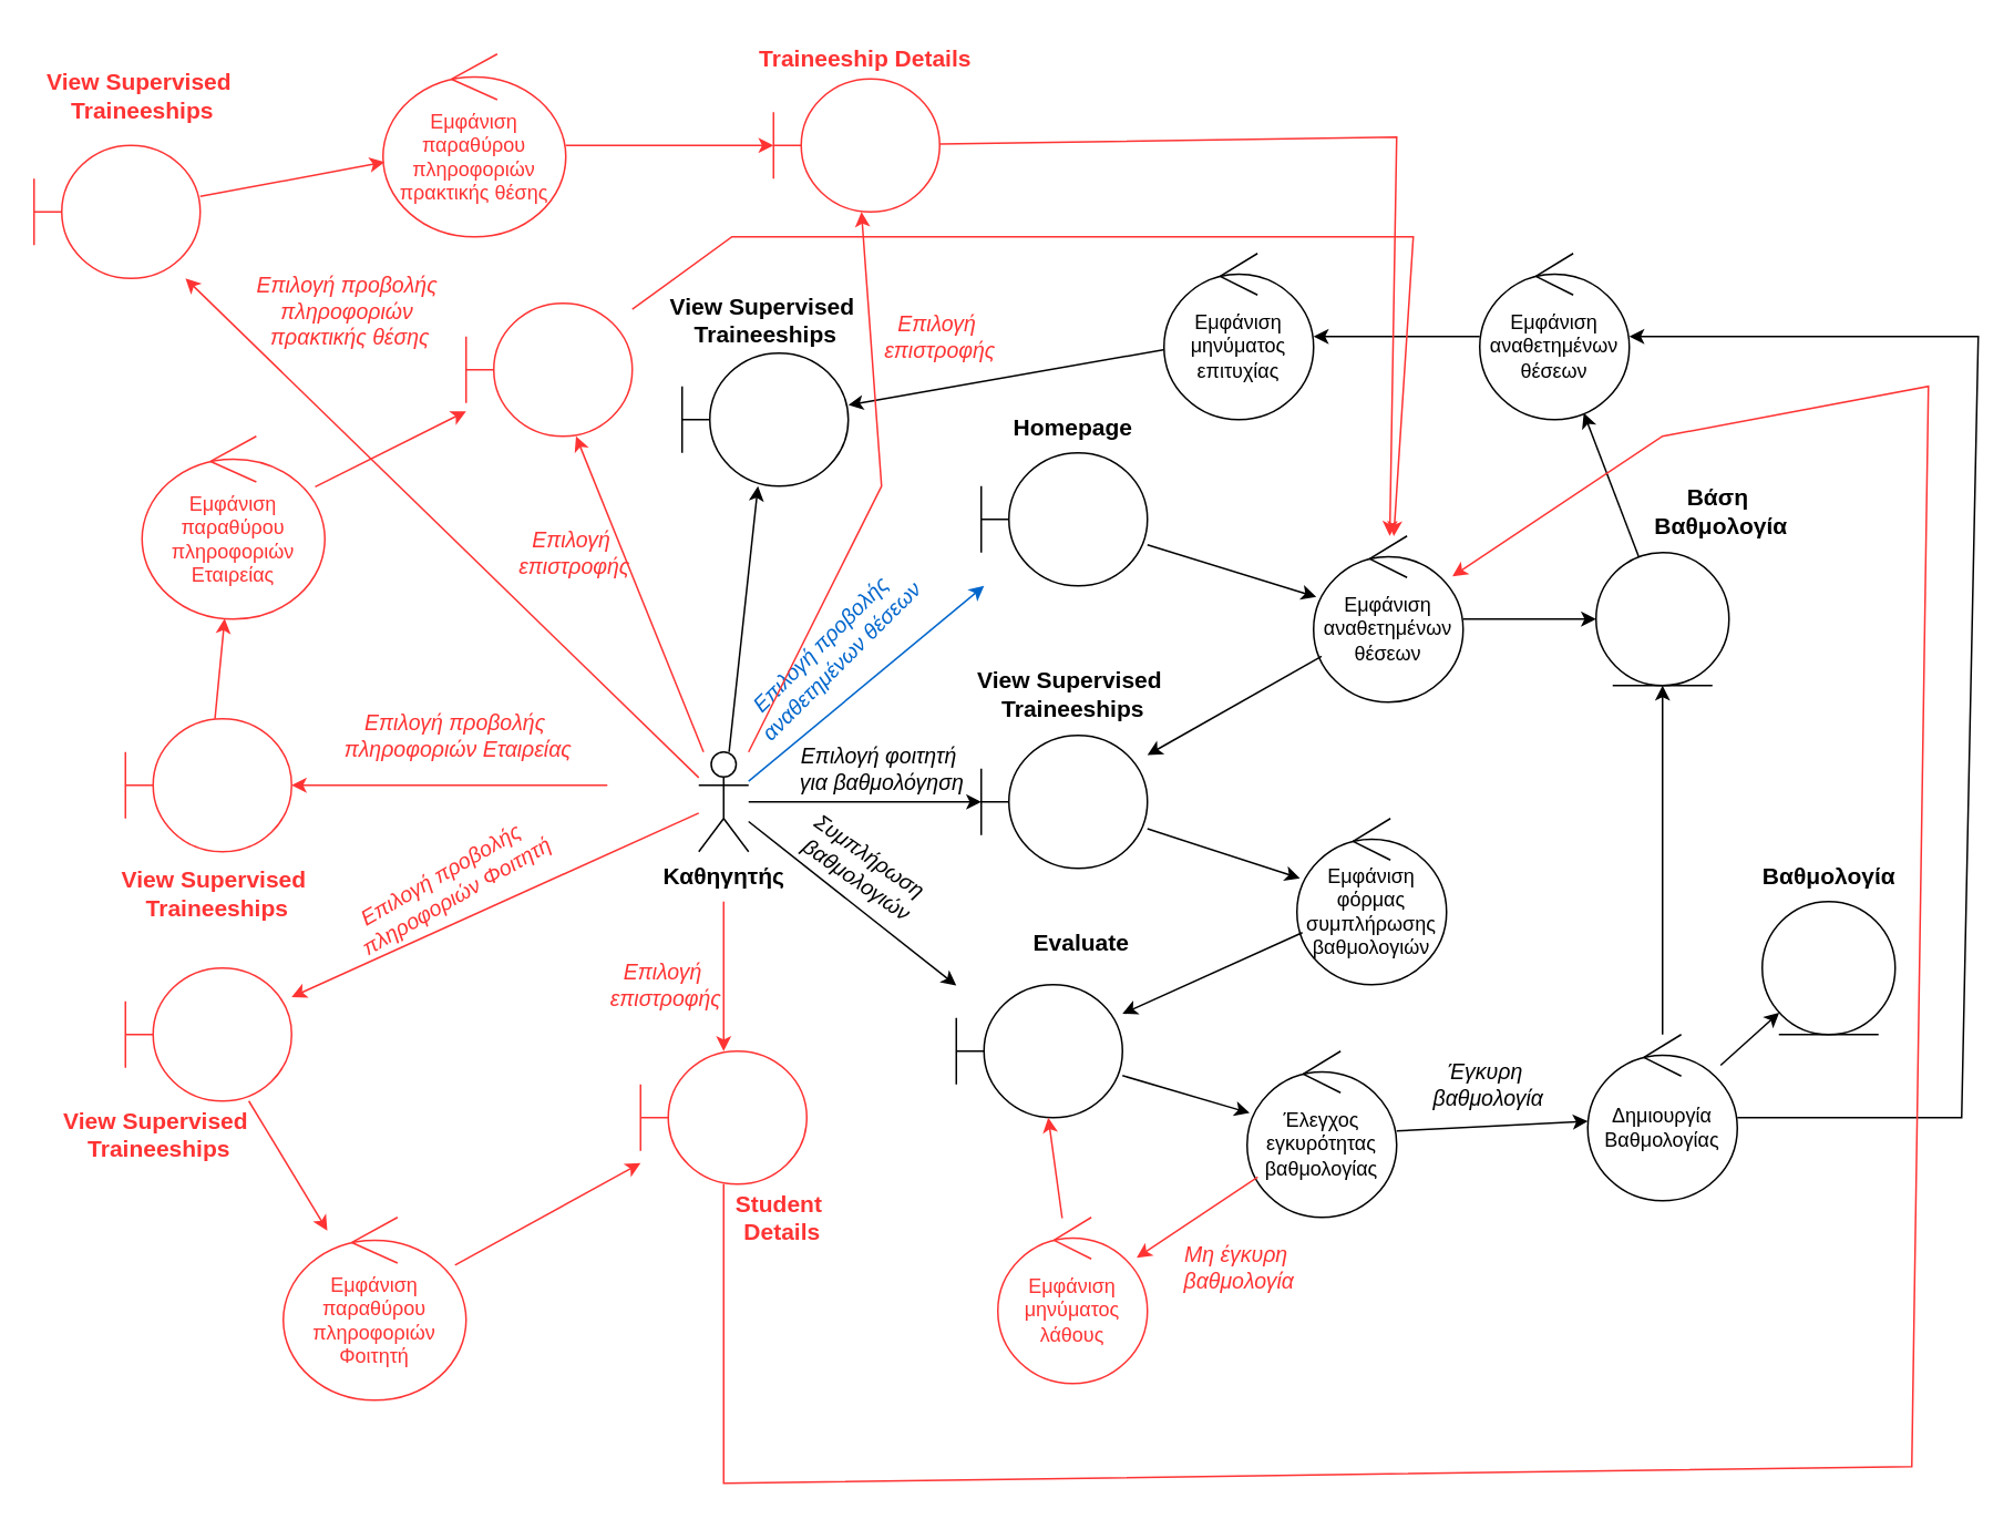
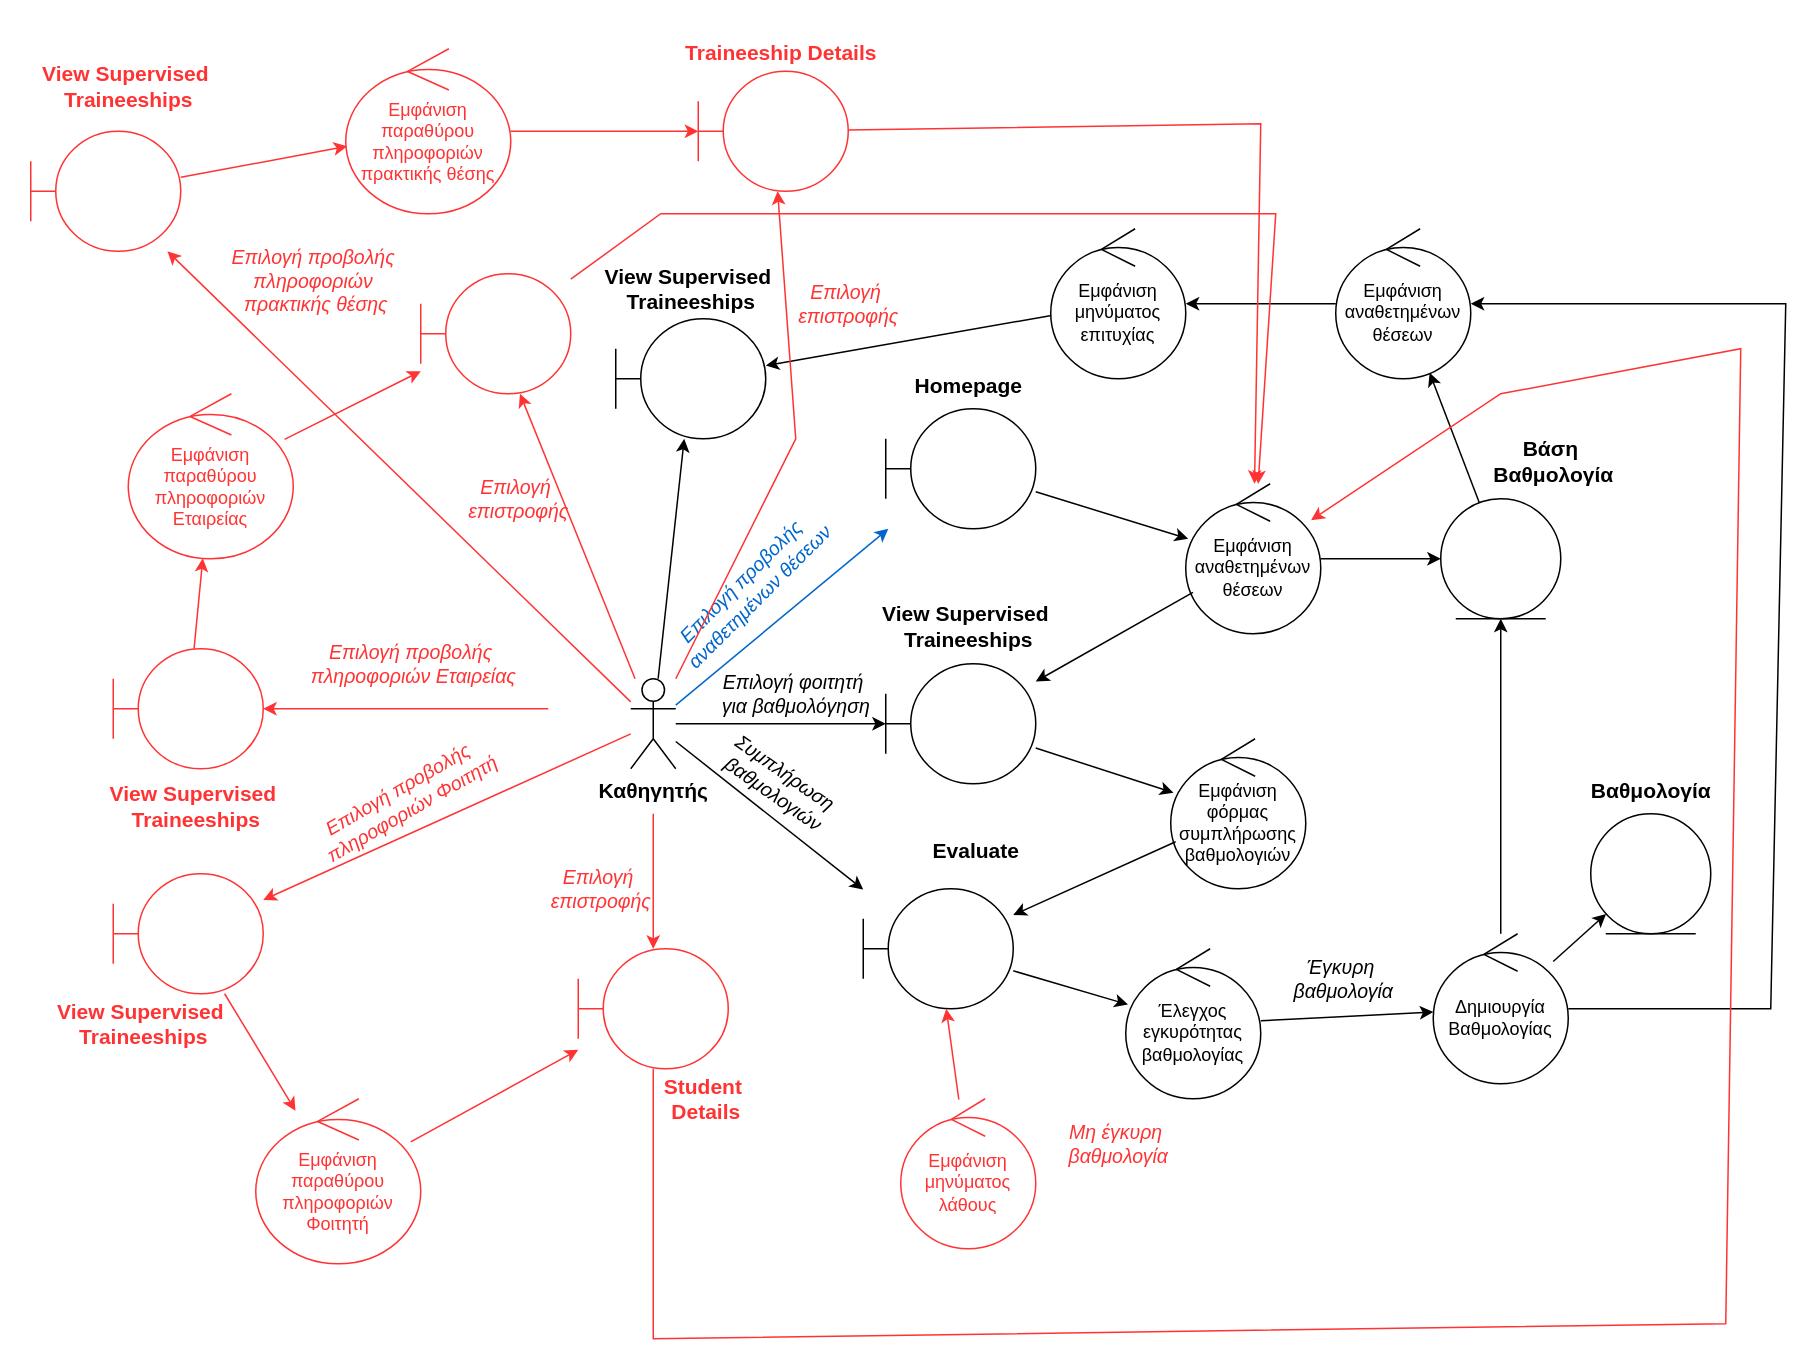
- <mxCell id="43" value="" style="endArrow=classic;html=1;rounded=0;strokeColor=light-dark(#FF3333,#ED0202);" edge="1" parent="1" source="24" target="42"><mxGeometry width="50" height="50" relative="1" as="geometry"><mxPoint x="890" y="562" as="sourcePoint" /><mxPoint x="940" y="512" as="targetPoint" /></mxGeometry></mxCell>
